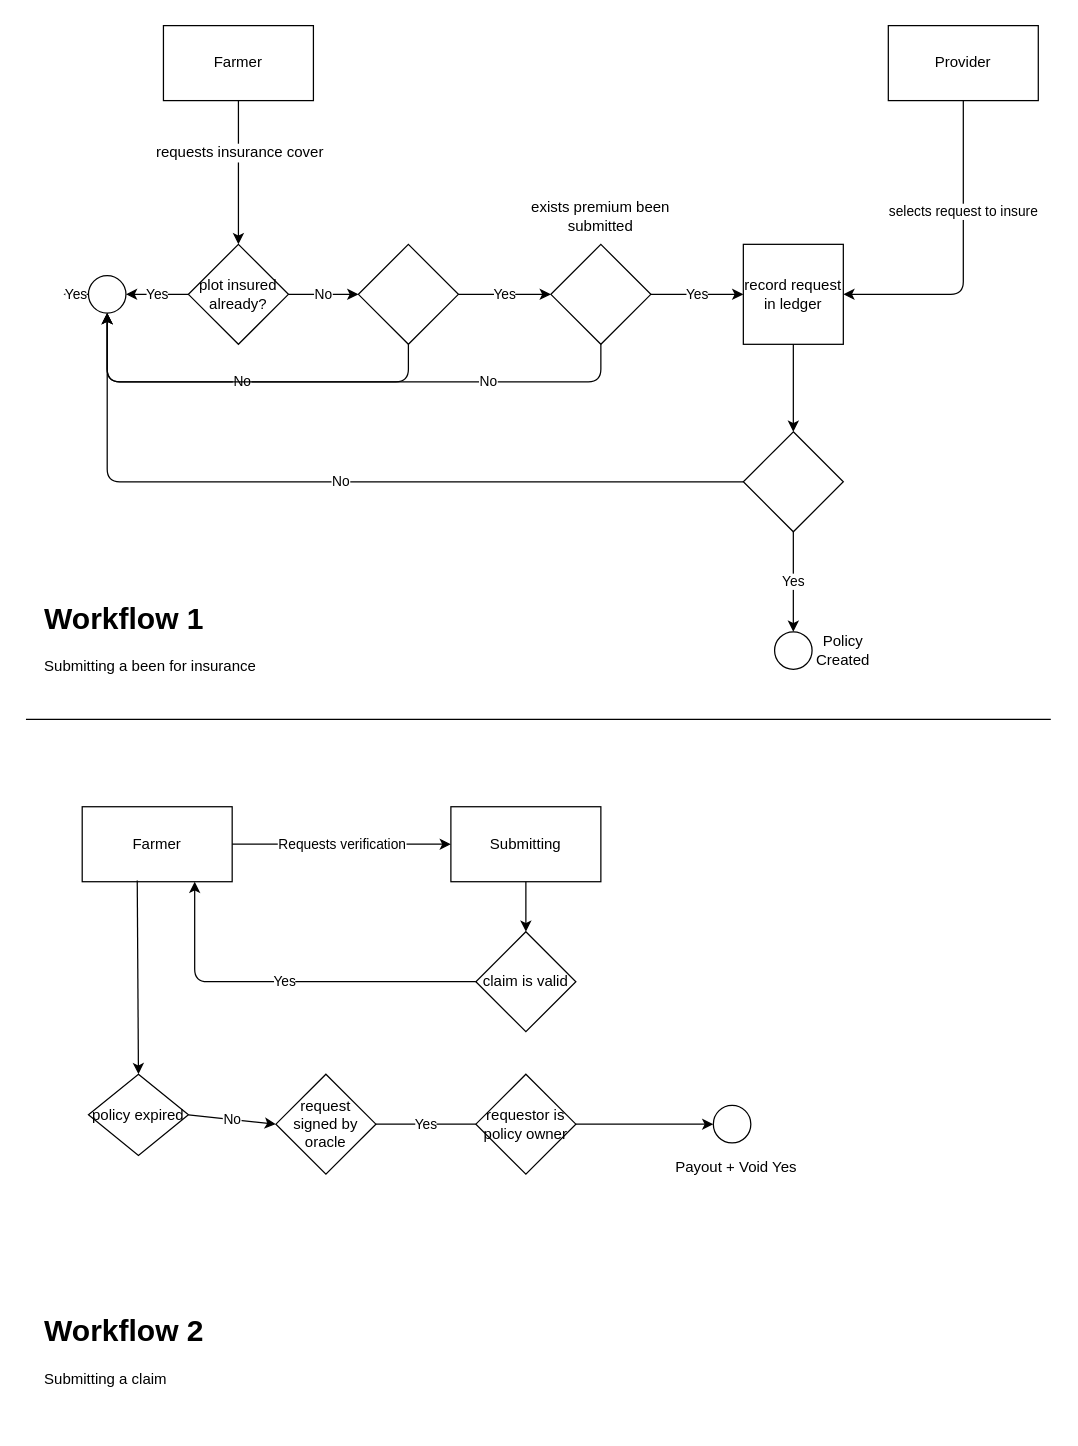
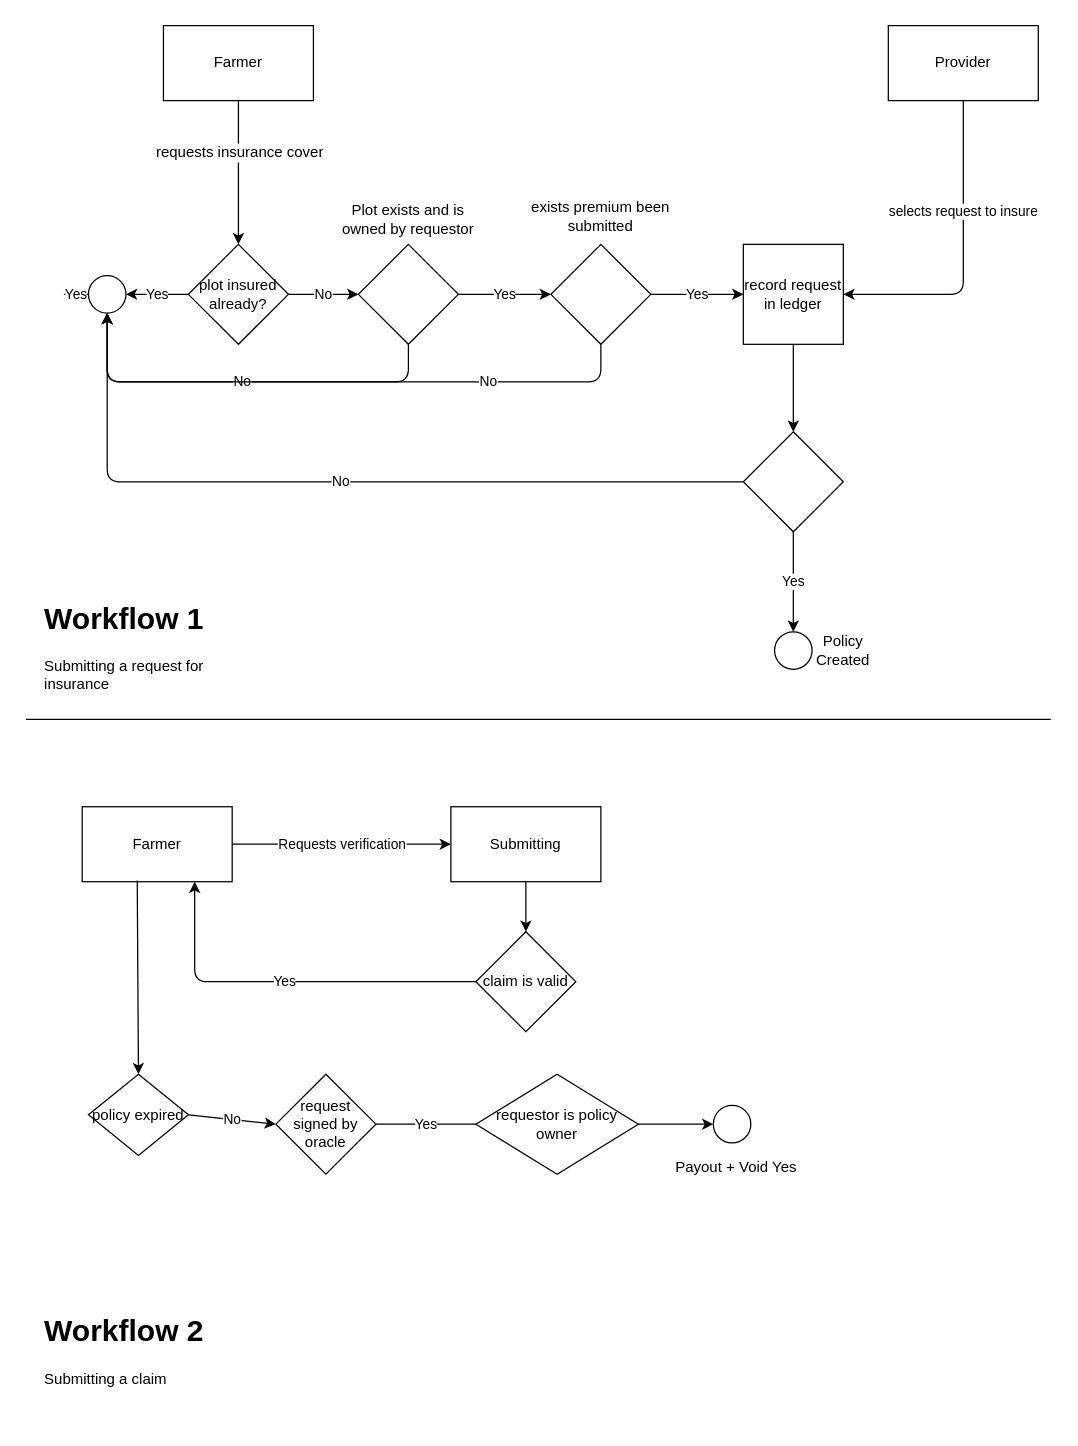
+ <mxCell id="10" value="Plot exists and is owned by requestor" style="text;html=1;strokeColor=none;fillColor=none;align=center;verticalAlign=middle;whiteSpace=wrap;rounded=0;" parent="1" vertex="1"><mxGeometry x="271" y="155" width="110" height="40" as="geometry" /></mxCell>
- <mxCell id="29" value="&lt;h1&gt;Workflow 1&lt;/h1&gt;&lt;div&gt;Submitting a been for insurance&lt;/div&gt;" style="text;html=1;strokeColor=none;fillColor=none;spacing=5;spacingTop=-20;whiteSpace=wrap;overflow=hidden;rounded=0;" parent="1" vertex="1"><mxGeometry x="30" y="475" width="190" height="90" as="geometry" /></mxCell>
+ <mxCell id="29" value="&lt;h1&gt;Workflow 1&lt;/h1&gt;&lt;div&gt;Submitting a request for insurance&lt;/div&gt;" style="text;html=1;strokeColor=none;fillColor=none;spacing=5;spacingTop=-20;whiteSpace=wrap;overflow=hidden;rounded=0;" parent="1" vertex="1"><mxGeometry x="30" y="475" width="190" height="90" as="geometry" /></mxCell>
- <mxCell id="42" value="requestor is policy owner" style="rhombus;whiteSpace=wrap;html=1;" parent="1" vertex="1"><mxGeometry x="380" y="859" width="80" height="80" as="geometry" /></mxCell>
+ <mxCell id="42" value="requestor is policy owner" style="rhombus;whiteSpace=wrap;html=1;" parent="1" vertex="1"><mxGeometry x="380" y="859" width="130" height="80" as="geometry" /></mxCell>
